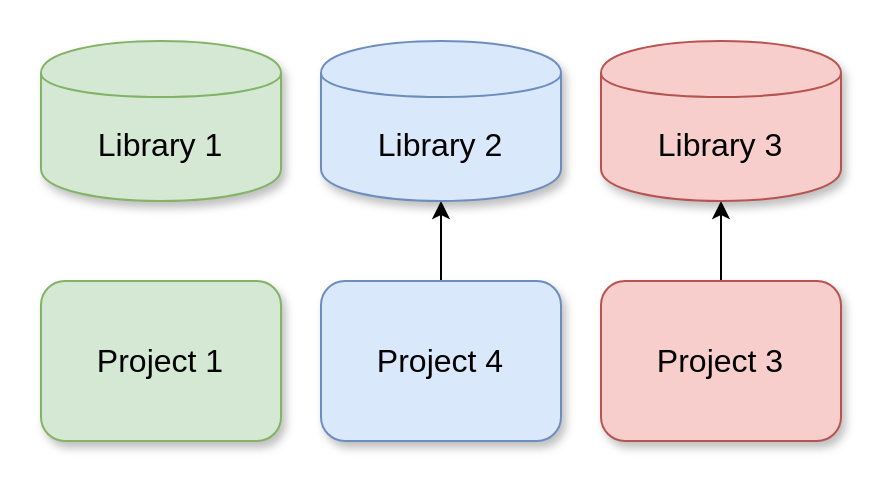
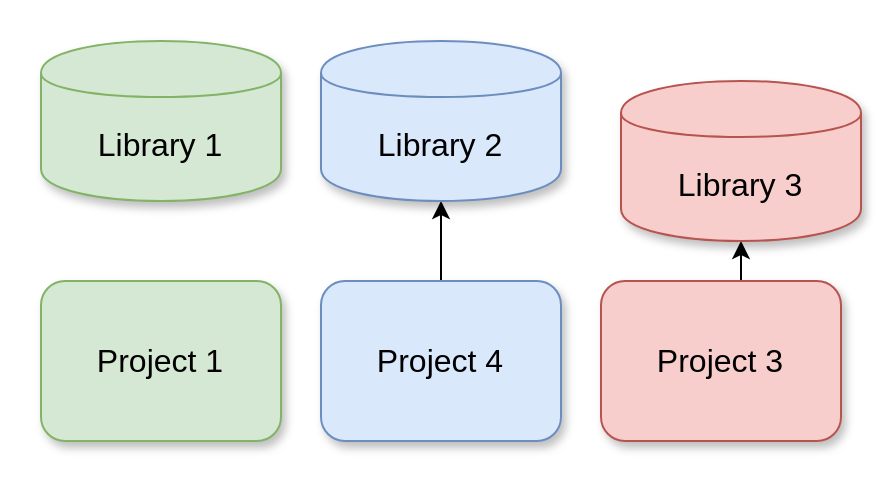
- <mxCell id="9" value="Library 3" style="shape=cylinder;whiteSpace=wrap;html=1;boundedLbl=1;backgroundOutline=1;fillColor=#f8cecc;strokeColor=#b85450;shadow=1;collapsible=0;fontFamily=Helvetica;fontStyle=0;horizontal=1;fontSize=16;" vertex="1" parent="1"><mxGeometry x="300" y="20" width="120" height="80" as="geometry" /></mxCell>
+ <mxCell id="9" value="Library 3" style="shape=cylinder;whiteSpace=wrap;html=1;boundedLbl=1;backgroundOutline=1;fillColor=#f8cecc;strokeColor=#b85450;shadow=1;collapsible=0;fontFamily=Helvetica;fontStyle=0;horizontal=1;fontSize=16;" vertex="1" parent="1"><mxGeometry x="310" y="40" width="120" height="80" as="geometry" /></mxCell>
